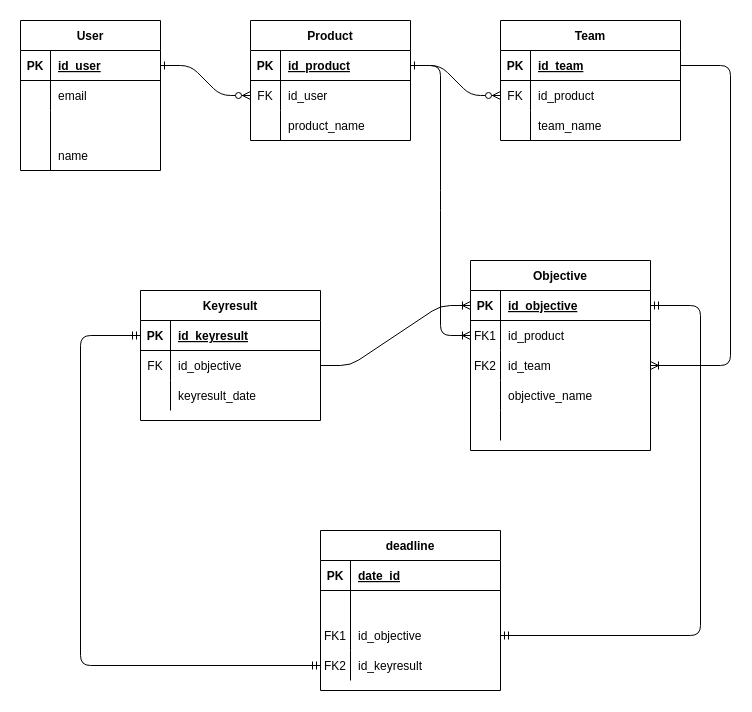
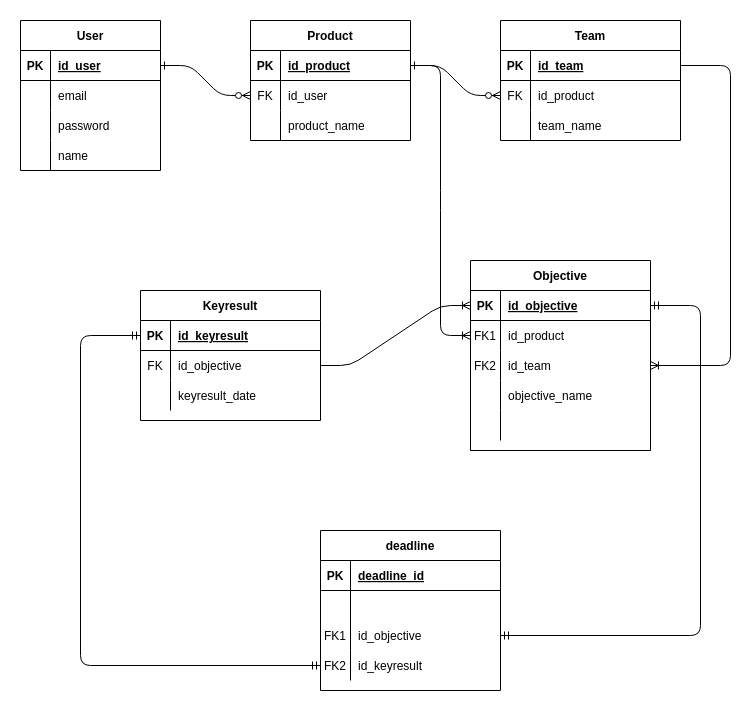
+ <mxCell id="23" value="password" style="shape=partialRectangle;connectable=0;fillColor=none;top=0;left=0;bottom=0;right=0;align=left;spacingLeft=6;overflow=hidden;" vertex="1" parent="21"><mxGeometry x="30" width="110" height="30" as="geometry" /></mxCell>
- <mxCell id="69" value="date_id" style="shape=partialRectangle;connectable=0;fillColor=none;top=0;left=0;bottom=0;right=0;align=left;spacingLeft=6;fontStyle=5;overflow=hidden;" vertex="1" parent="67"><mxGeometry x="30" width="150" height="30" as="geometry" /></mxCell>
+ <mxCell id="69" value="deadline_id" style="shape=partialRectangle;connectable=0;fillColor=none;top=0;left=0;bottom=0;right=0;align=left;spacingLeft=6;fontStyle=5;overflow=hidden;" vertex="1" parent="67"><mxGeometry x="30" width="150" height="30" as="geometry" /></mxCell>
